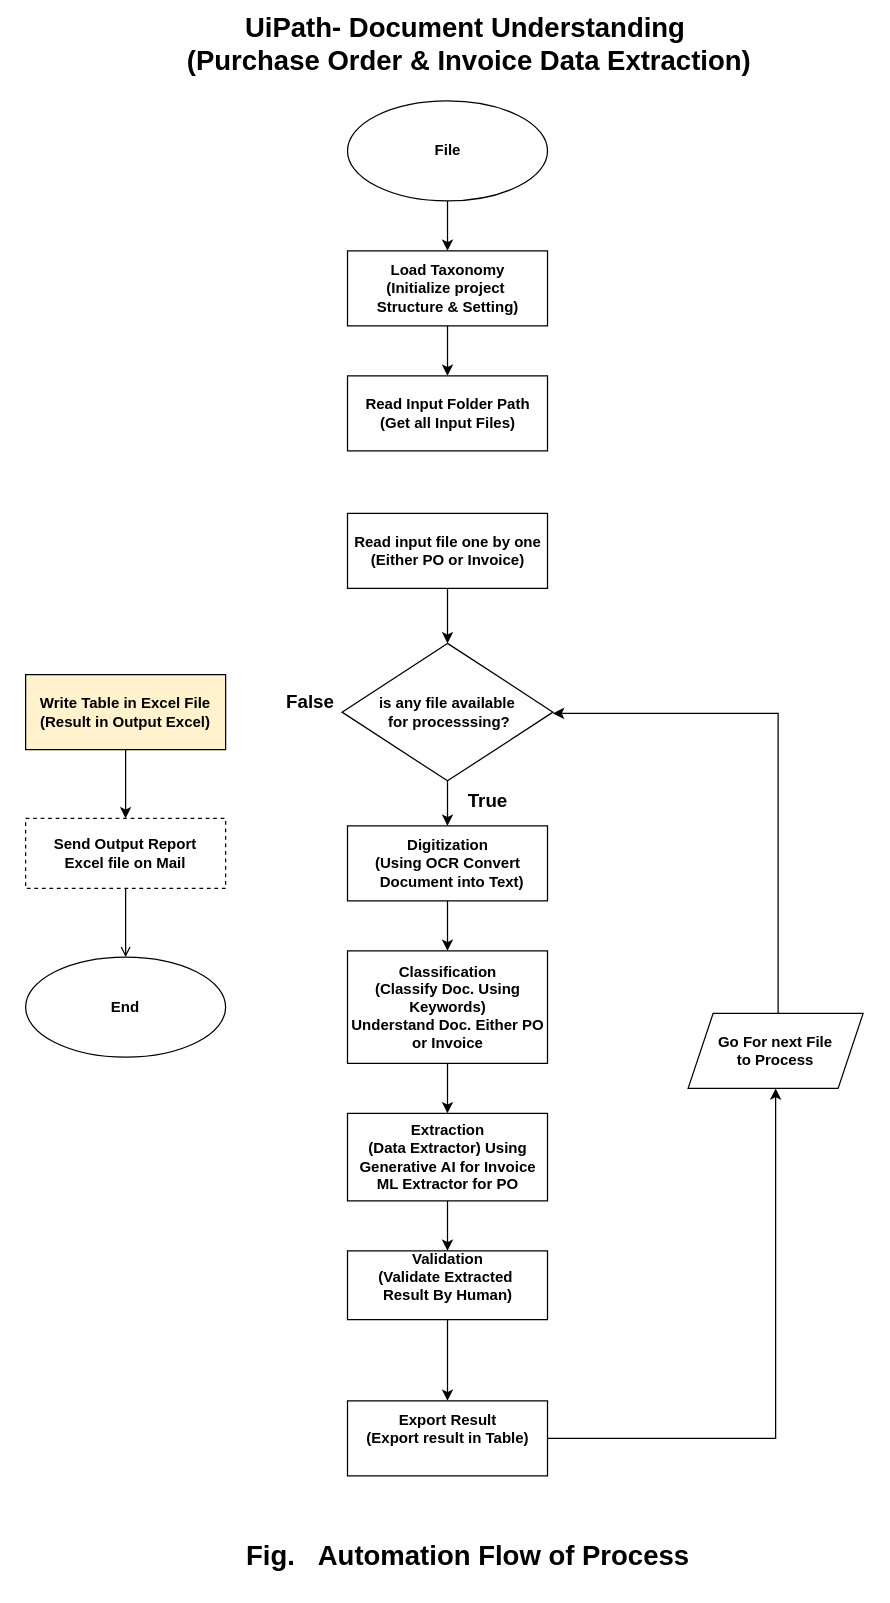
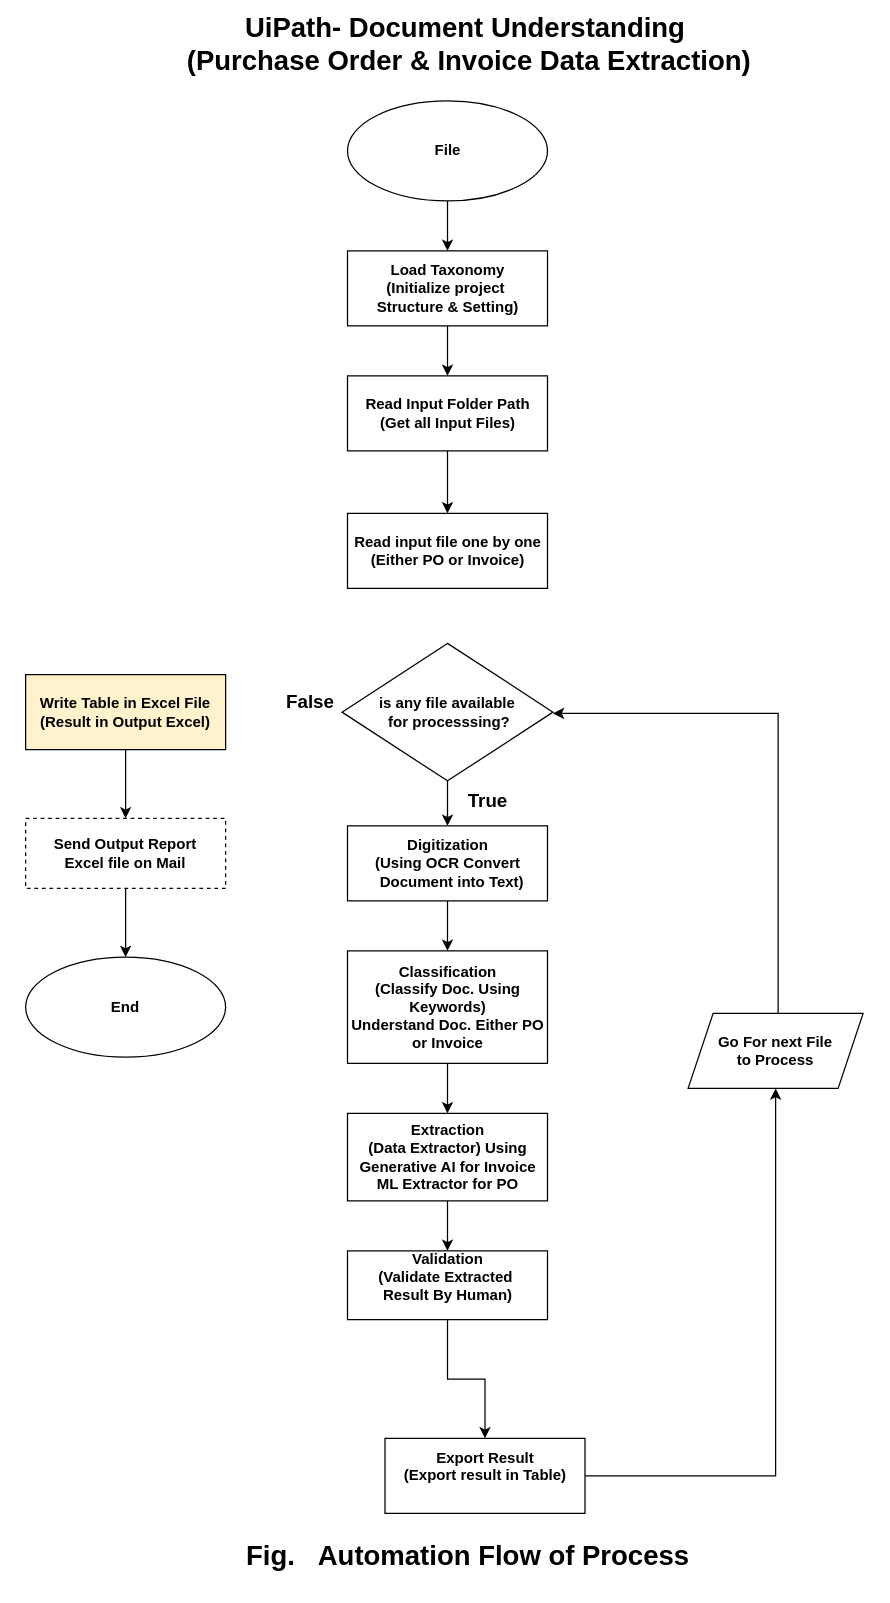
+ <mxCell id="6" value="" style="edgeStyle=orthogonalEdgeStyle;rounded=0;orthogonalLoop=1;jettySize=auto;html=1;" parent="1" source="7" target="5" edge="1"><mxGeometry relative="1" as="geometry" /></mxCell>
- <mxCell id="4" value="" style="edgeStyle=orthogonalEdgeStyle;rounded=0;orthogonalLoop=1;jettySize=auto;html=1;" parent="1" source="5" target="12" edge="1"><mxGeometry relative="1" as="geometry" /></mxCell>
- <mxCell id="30" value="" style="edgeStyle=orthogonalEdgeStyle;rounded=0;orthogonalLoop=1;jettySize=auto;html=1;endArrow=open;" edge="1" parent="1" source="31" target="25"><mxGeometry relative="1" as="geometry" /></mxCell>
+ <mxCell id="30" value="" style="edgeStyle=orthogonalEdgeStyle;rounded=0;orthogonalLoop=1;jettySize=auto;html=1;" edge="1" parent="1" source="31" target="25"><mxGeometry relative="1" as="geometry" /></mxCell>
- <mxCell id="22" value="&lt;b&gt;Export Result&lt;br&gt;(Export result in Table)&lt;br&gt;&lt;br&gt;&lt;/b&gt;" style="rounded=0;whiteSpace=wrap;html=1;" parent="1" vertex="1"><mxGeometry x="277.5" y="1120" width="160" height="60" as="geometry" /></mxCell>
+ <mxCell id="22" value="&lt;b&gt;Export Result&lt;br&gt;(Export result in Table)&lt;br&gt;&lt;br&gt;&lt;/b&gt;" style="rounded=0;whiteSpace=wrap;html=1;" parent="1" vertex="1"><mxGeometry x="307.5" y="1150" width="160" height="60" as="geometry" /></mxCell>
